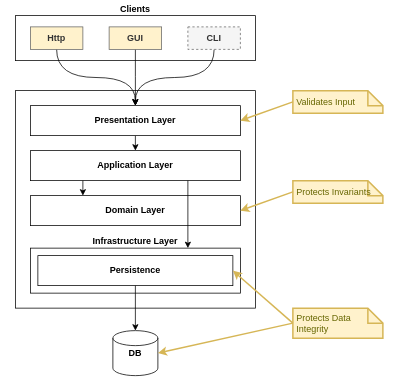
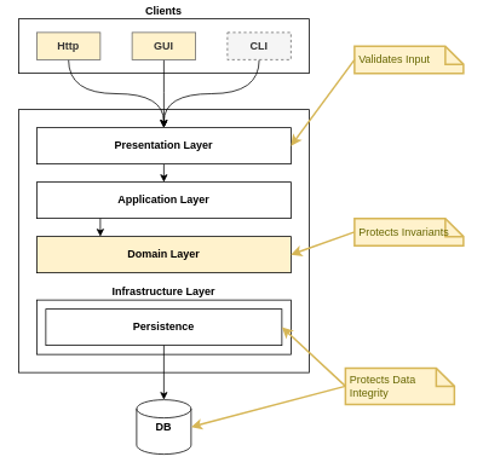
- <mxCell id="22" value="Validates Input" style="shape=note;strokeWidth=2;fontSize=12;size=20;whiteSpace=wrap;html=1;fillColor=#fff2cc;strokeColor=#d6b656;fontColor=#666600;align=left;spacing=5;" vertex="1" parent="1"><mxGeometry x="390" y="120" width="120" height="30" as="geometry" /></mxCell>
+ <mxCell id="22" value="Validates Input" style="shape=note;strokeWidth=2;fontSize=12;size=20;whiteSpace=wrap;html=1;fillColor=#fff2cc;strokeColor=#d6b656;fontColor=#666600;align=left;spacing=5;" vertex="1" parent="1"><mxGeometry x="390" y="50" width="120" height="30" as="geometry" /></mxCell>
- <mxCell id="9" value="Domain Layer" style="rounded=0;whiteSpace=wrap;html=1;fontStyle=1" vertex="1" parent="1"><mxGeometry x="40" y="260" width="280" height="40" as="geometry" /></mxCell>
+ <mxCell id="9" value="Domain Layer" style="rounded=0;whiteSpace=wrap;html=1;fontStyle=1;fillColor=#fff2cc;" vertex="1" parent="1"><mxGeometry x="40" y="260" width="280" height="40" as="geometry" /></mxCell>
- <mxCell id="19" style="edgeStyle=orthogonalEdgeStyle;rounded=0;orthogonalLoop=1;jettySize=auto;html=1;exitX=0.75;exitY=1;exitDx=0;exitDy=0;entryX=0.75;entryY=0;entryDx=0;entryDy=0;" edge="1" parent="1" source="4" target="7"><mxGeometry relative="1" as="geometry" /></mxCell>
- <mxCell id="24" value="Protects Data&amp;nbsp;&lt;br&gt;Integrity" style="shape=note;strokeWidth=2;fontSize=12;size=20;whiteSpace=wrap;html=1;fillColor=#fff2cc;strokeColor=#d6b656;fontColor=#666600;align=left;spacing=5;" vertex="1" parent="1"><mxGeometry x="390" y="410" width="120" height="40" as="geometry" /></mxCell>
+ <mxCell id="24" value="Protects Data&amp;nbsp;&lt;br&gt;Integrity" style="shape=note;strokeWidth=2;fontSize=12;size=20;whiteSpace=wrap;html=1;fillColor=#fff2cc;strokeColor=#d6b656;fontColor=#666600;align=left;spacing=5;" vertex="1" parent="1"><mxGeometry x="380" y="405" width="120" height="40" as="geometry" /></mxCell>
